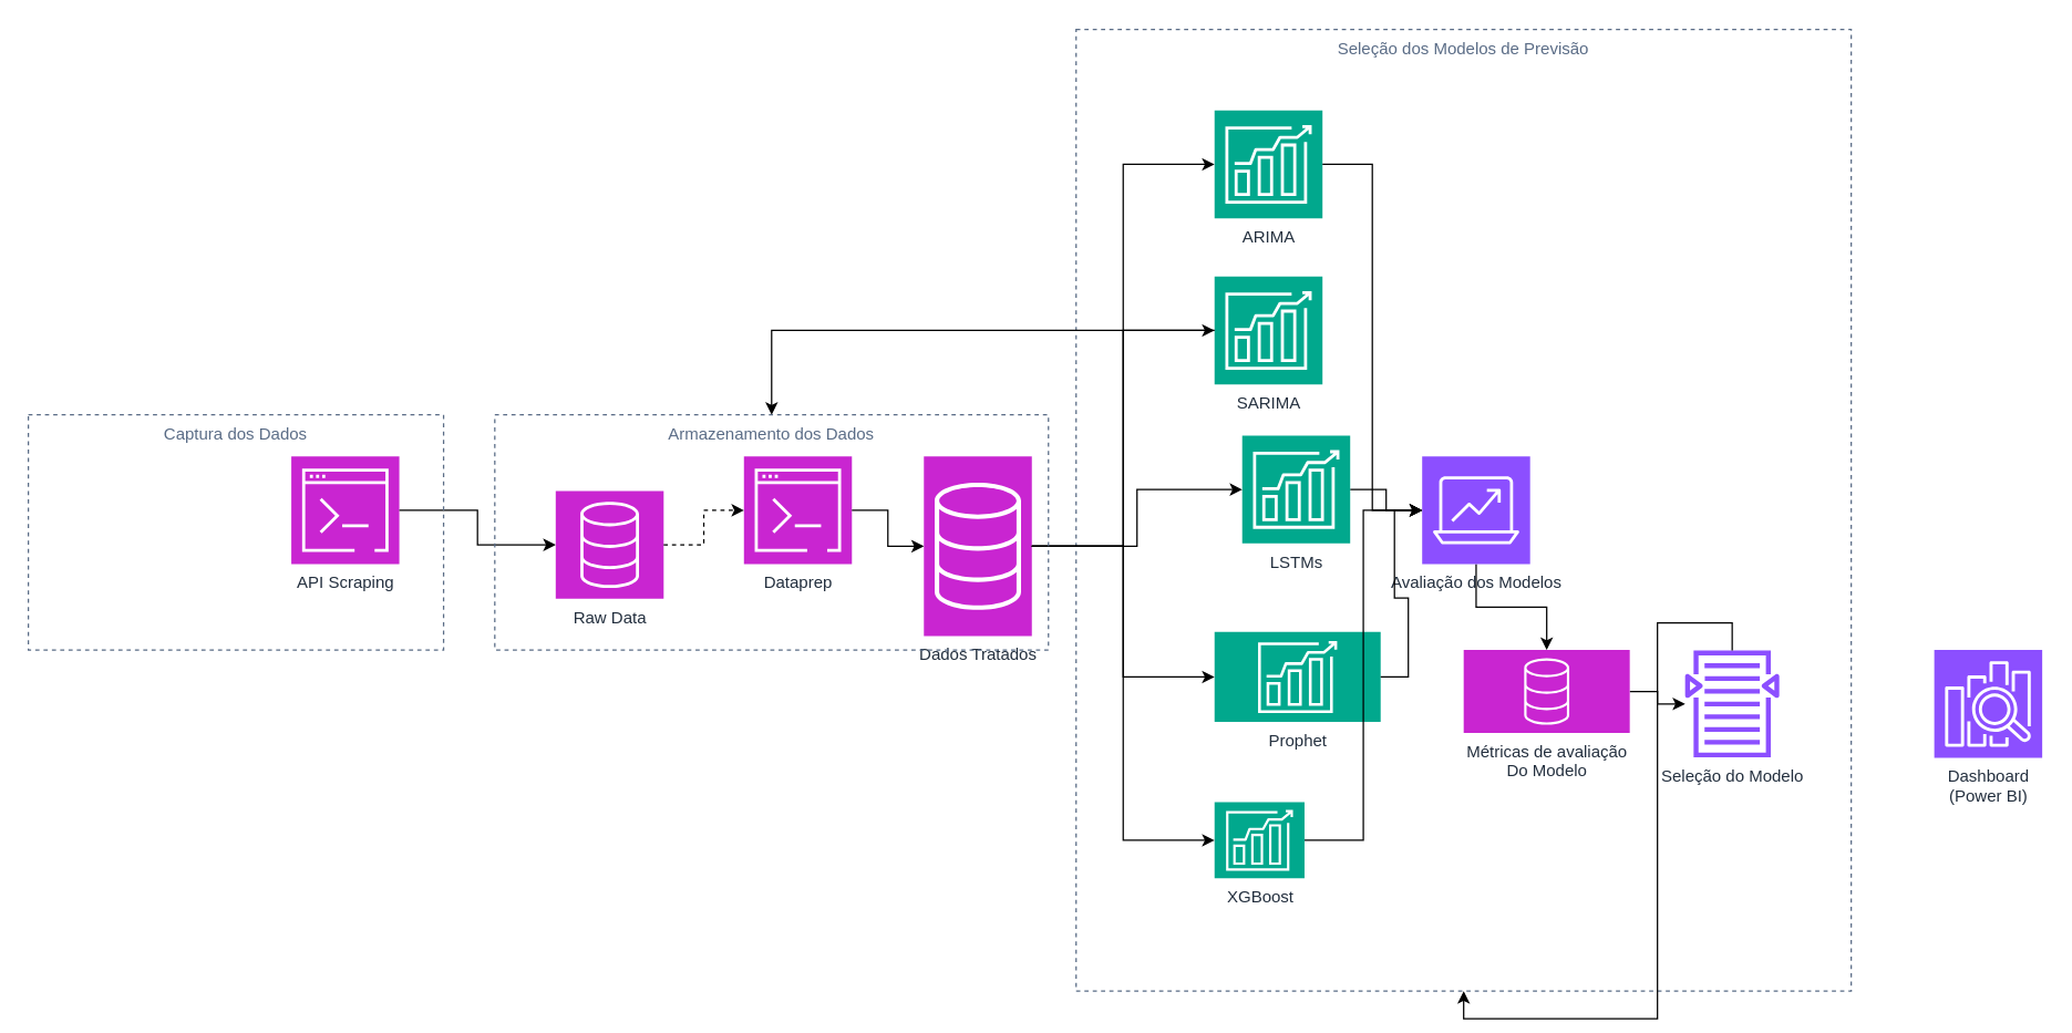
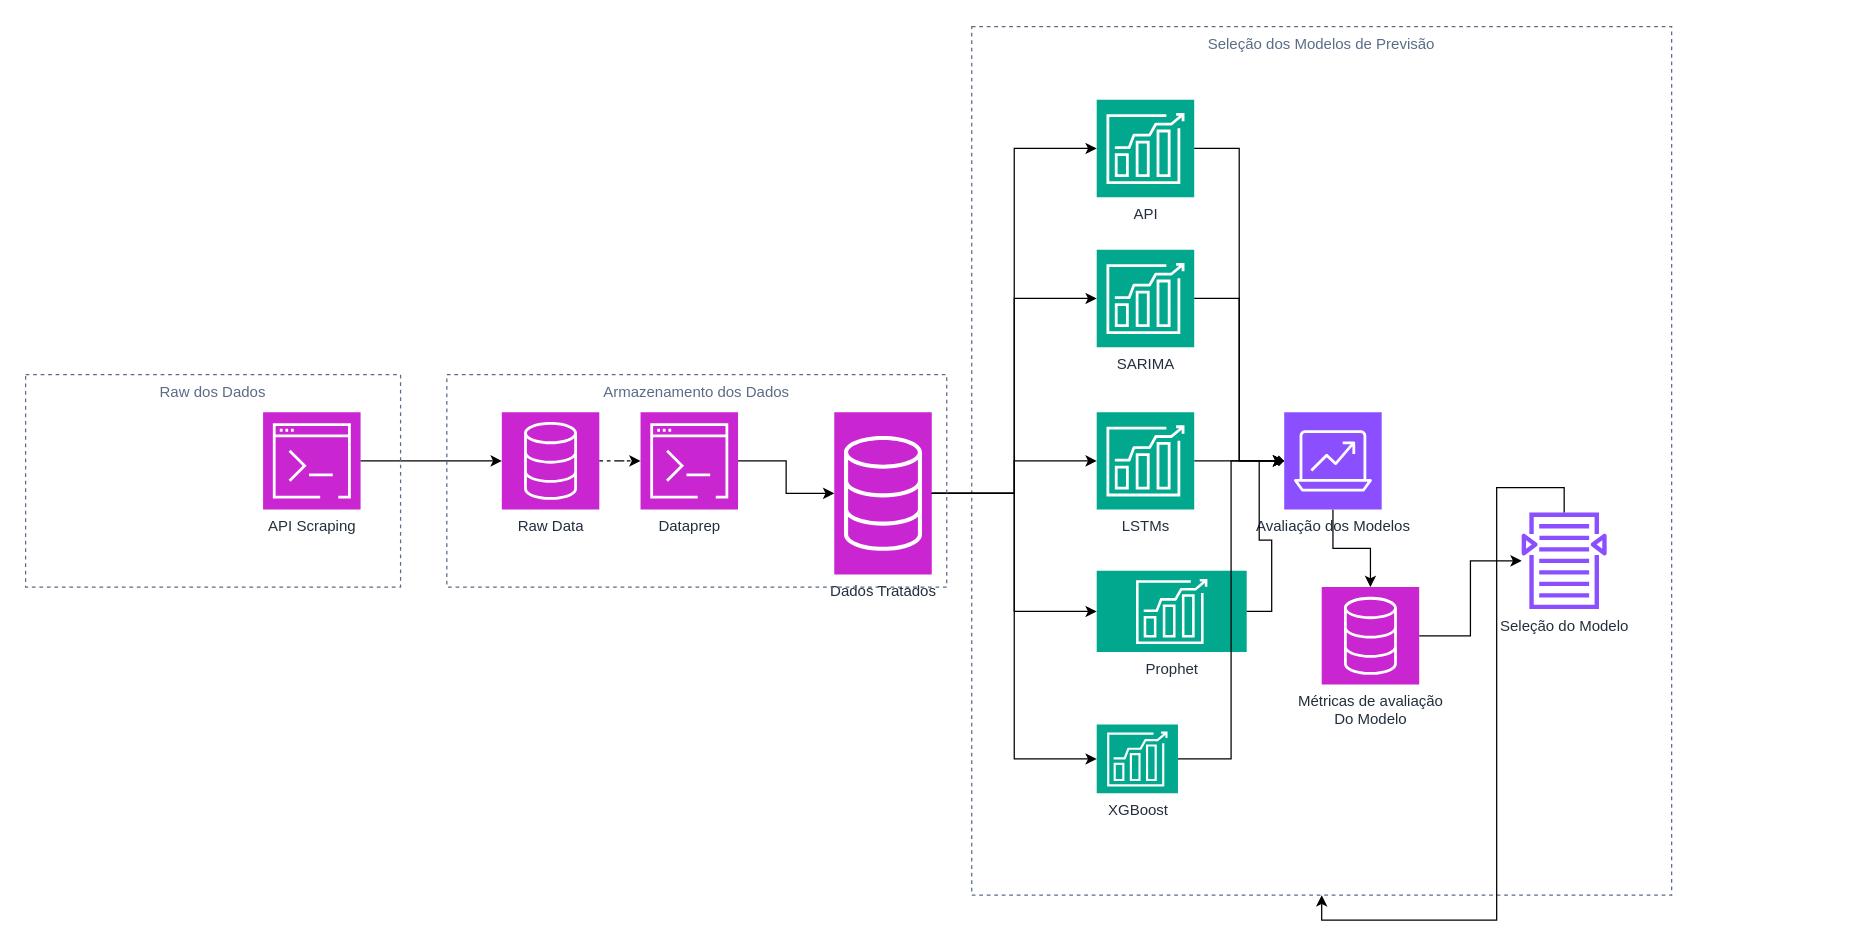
- <mxCell id="6" value="ARIMA" style="sketch=0;points=[[0,0,0],[0.25,0,0],[0.5,0,0],[0.75,0,0],[1,0,0],[0,1,0],[0.25,1,0],[0.5,1,0],[0.75,1,0],[1,1,0],[0,0.25,0],[0,0.5,0],[0,0.75,0],[1,0.25,0],[1,0.5,0],[1,0.75,0]];outlineConnect=0;fontColor=#232F3E;fillColor=#01A88D;strokeColor=#ffffff;dashed=0;verticalLabelPosition=bottom;verticalAlign=top;align=center;html=1;fontSize=12;fontStyle=0;aspect=fixed;shape=mxgraph.aws4.resourceIcon;resIcon=mxgraph.aws4.forecast;" vertex="1" parent="1"><mxGeometry x="877" width="78" height="78" as="geometry" y="79" /></mxCell>
+ <mxCell id="6" value="API" style="sketch=0;points=[[0,0,0],[0.25,0,0],[0.5,0,0],[0.75,0,0],[1,0,0],[0,1,0],[0.25,1,0],[0.5,1,0],[0.75,1,0],[1,1,0],[0,0.25,0],[0,0.5,0],[0,0.75,0],[1,0.25,0],[1,0.5,0],[1,0.75,0]];outlineConnect=0;fontColor=#232F3E;fillColor=#01A88D;strokeColor=#ffffff;dashed=0;verticalLabelPosition=bottom;verticalAlign=top;align=center;html=1;fontSize=12;fontStyle=0;aspect=fixed;shape=mxgraph.aws4.resourceIcon;resIcon=mxgraph.aws4.forecast;" vertex="1" parent="1"><mxGeometry x="877" width="78" height="78" as="geometry" y="79" /></mxCell>
- <mxCell id="25" style="edgeStyle=orthogonalEdgeStyle;rounded=0;orthogonalLoop=1;jettySize=auto;html=1;" edge="1" parent="1" source="5" target="31"><mxGeometry relative="1" as="geometry" /></mxCell>
+ <mxCell id="25" style="edgeStyle=orthogonalEdgeStyle;rounded=0;orthogonalLoop=1;jettySize=auto;html=1;entryX=0;entryY=0.5;entryDx=0;entryDy=0;entryPerimeter=0;" edge="1" parent="1" source="5" target="22"><mxGeometry relative="1" as="geometry" /></mxCell>
- <mxCell id="30" value="Captura dos Dados" style="fillColor=none;strokeColor=#5A6C86;dashed=1;verticalAlign=top;fontStyle=0;fontColor=#5A6C86;whiteSpace=wrap;html=1;" vertex="1" parent="1"><mxGeometry x="20" y="299" width="300" height="170" as="geometry" /></mxCell>
+ <mxCell id="30" value="Raw dos Dados" style="fillColor=none;strokeColor=#5A6C86;dashed=1;verticalAlign=top;fontStyle=0;fontColor=#5A6C86;whiteSpace=wrap;html=1;" vertex="1" parent="1"><mxGeometry x="20" y="299" width="300" height="170" as="geometry" /></mxCell>
- <mxCell id="8" value="LSTMs" style="sketch=0;points=[[0,0,0],[0.25,0,0],[0.5,0,0],[0.75,0,0],[1,0,0],[0,1,0],[0.25,1,0],[0.5,1,0],[0.75,1,0],[1,1,0],[0,0.25,0],[0,0.5,0],[0,0.75,0],[1,0.25,0],[1,0.5,0],[1,0.75,0]];outlineConnect=0;fontColor=#232F3E;fillColor=#01A88D;strokeColor=#ffffff;dashed=0;verticalLabelPosition=bottom;verticalAlign=top;align=center;html=1;fontSize=12;fontStyle=0;aspect=fixed;shape=mxgraph.aws4.resourceIcon;resIcon=mxgraph.aws4.forecast;" vertex="1" parent="1"><mxGeometry x="897" y="314" width="78" height="78" as="geometry" /></mxCell>
+ <mxCell id="8" value="LSTMs" style="sketch=0;points=[[0,0,0],[0.25,0,0],[0.5,0,0],[0.75,0,0],[1,0,0],[0,1,0],[0.25,1,0],[0.5,1,0],[0.75,1,0],[1,1,0],[0,0.25,0],[0,0.5,0],[0,0.75,0],[1,0.25,0],[1,0.5,0],[1,0.75,0]];outlineConnect=0;fontColor=#232F3E;fillColor=#01A88D;strokeColor=#ffffff;dashed=0;verticalLabelPosition=bottom;verticalAlign=top;align=center;html=1;fontSize=12;fontStyle=0;aspect=fixed;shape=mxgraph.aws4.resourceIcon;resIcon=mxgraph.aws4.forecast;" vertex="1" parent="1"><mxGeometry x="877" y="329" width="78" height="78" as="geometry" /></mxCell>
- <mxCell id="9" value="Dataprep" style="sketch=0;points=[[0,0,0],[0.25,0,0],[0.5,0,0],[0.75,0,0],[1,0,0],[0,1,0],[0.25,1,0],[0.5,1,0],[0.75,1,0],[1,1,0],[0,0.25,0],[0,0.5,0],[0,0.75,0],[1,0.25,0],[1,0.5,0],[1,0.75,0]];outlineConnect=0;fontColor=#232F3E;fillColor=#C925D1;strokeColor=#ffffff;dashed=0;verticalLabelPosition=bottom;verticalAlign=top;align=center;html=1;fontSize=12;fontStyle=0;aspect=fixed;shape=mxgraph.aws4.resourceIcon;resIcon=mxgraph.aws4.command_line_interface;" vertex="1" parent="1"><mxGeometry x="537" y="329" width="78" height="78" as="geometry" /></mxCell>
+ <mxCell id="9" value="Dataprep" style="sketch=0;points=[[0,0,0],[0.25,0,0],[0.5,0,0],[0.75,0,0],[1,0,0],[0,1,0],[0.25,1,0],[0.5,1,0],[0.75,1,0],[1,1,0],[0,0.25,0],[0,0.5,0],[0,0.75,0],[1,0.25,0],[1,0.5,0],[1,0.75,0]];outlineConnect=0;fontColor=#232F3E;fillColor=#C925D1;strokeColor=#ffffff;dashed=0;verticalLabelPosition=bottom;verticalAlign=top;align=center;html=1;fontSize=12;fontStyle=0;aspect=fixed;shape=mxgraph.aws4.resourceIcon;resIcon=mxgraph.aws4.command_line_interface;" vertex="1" parent="1"><mxGeometry x="512" y="329" width="78" height="78" as="geometry" /></mxCell>
- <mxCell id="24" style="edgeStyle=orthogonalEdgeStyle;rounded=0;orthogonalLoop=1;jettySize=auto;html=1;entryX=0;entryY=0.5;entryDx=0;entryDy=0;entryPerimeter=0;" edge="1" parent="1" source="19" target="22"><mxGeometry relative="1" as="geometry" /></mxCell>
+ <mxCell id="24" style="edgeStyle=orthogonalEdgeStyle;rounded=0;orthogonalLoop=1;jettySize=auto;html=1;entryX=0;entryY=0.5;entryDx=0;entryDy=0;entryPerimeter=0;endArrow=diamond;" edge="1" parent="1" source="19" target="22"><mxGeometry relative="1" as="geometry" /></mxCell>
- <mxCell id="3" value="Raw Data" style="sketch=0;points=[[0,0,0],[0.25,0,0],[0.5,0,0],[0.75,0,0],[1,0,0],[0,1,0],[0.25,1,0],[0.5,1,0],[0.75,1,0],[1,1,0],[0,0.25,0],[0,0.5,0],[0,0.75,0],[1,0.25,0],[1,0.5,0],[1,0.75,0]];outlineConnect=0;fontColor=#232F3E;fillColor=#C925D1;strokeColor=#ffffff;dashed=0;verticalLabelPosition=bottom;verticalAlign=top;align=center;html=1;fontSize=12;fontStyle=0;aspect=fixed;shape=mxgraph.aws4.resourceIcon;resIcon=mxgraph.aws4.database;" vertex="1" parent="1"><mxGeometry x="401" y="354" width="78" height="78" as="geometry" /></mxCell>
+ <mxCell id="3" value="Raw Data" style="sketch=0;points=[[0,0,0],[0.25,0,0],[0.5,0,0],[0.75,0,0],[1,0,0],[0,1,0],[0.25,1,0],[0.5,1,0],[0.75,1,0],[1,1,0],[0,0.25,0],[0,0.5,0],[0,0.75,0],[1,0.25,0],[1,0.5,0],[1,0.75,0]];outlineConnect=0;fontColor=#232F3E;fillColor=#C925D1;strokeColor=#ffffff;dashed=0;verticalLabelPosition=bottom;verticalAlign=top;align=center;html=1;fontSize=12;fontStyle=0;aspect=fixed;shape=mxgraph.aws4.resourceIcon;resIcon=mxgraph.aws4.database;" vertex="1" parent="1"><mxGeometry x="401" y="329" width="78" height="78" as="geometry" /></mxCell>
- <mxCell id="29" value="Métricas de avaliação&lt;div&gt;Do Modelo&lt;/div&gt;" style="sketch=0;points=[[0,0,0],[0.25,0,0],[0.5,0,0],[0.75,0,0],[1,0,0],[0,1,0],[0.25,1,0],[0.5,1,0],[0.75,1,0],[1,1,0],[0,0.25,0],[0,0.5,0],[0,0.75,0],[1,0.25,0],[1,0.5,0],[1,0.75,0]];outlineConnect=0;fontColor=#232F3E;fillColor=#C925D1;strokeColor=#ffffff;dashed=0;verticalLabelPosition=bottom;verticalAlign=top;align=center;html=1;fontSize=12;fontStyle=0;aspect=fixed;shape=mxgraph.aws4.resourceIcon;resIcon=mxgraph.aws4.database;" vertex="1" parent="1"><mxGeometry x="1057" y="469" width="120" height="60" as="geometry" /></mxCell>
+ <mxCell id="29" value="Métricas de avaliação&lt;div&gt;Do Modelo&lt;/div&gt;" style="sketch=0;points=[[0,0,0],[0.25,0,0],[0.5,0,0],[0.75,0,0],[1,0,0],[0,1,0],[0.25,1,0],[0.5,1,0],[0.75,1,0],[1,1,0],[0,0.25,0],[0,0.5,0],[0,0.75,0],[1,0.25,0],[1,0.5,0],[1,0.75,0]];outlineConnect=0;fontColor=#232F3E;fillColor=#C925D1;strokeColor=#ffffff;dashed=0;verticalLabelPosition=bottom;verticalAlign=top;align=center;html=1;fontSize=12;fontStyle=0;aspect=fixed;shape=mxgraph.aws4.resourceIcon;resIcon=mxgraph.aws4.database;" vertex="1" parent="1"><mxGeometry x="1057" y="469" width="78" height="78" as="geometry" /></mxCell>
- <mxCell id="32" value="Seleção do Modelo" style="sketch=0;outlineConnect=0;fontColor=#232F3E;gradientColor=none;fillColor=#8C4FFF;strokeColor=none;dashed=0;verticalLabelPosition=bottom;verticalAlign=top;align=center;html=1;fontSize=12;fontStyle=0;aspect=fixed;pointerEvents=1;shape=mxgraph.aws4.search_documents;" vertex="1" parent="1"><mxGeometry x="1217" y="469" width="68" height="78" as="geometry" /></mxCell>
+ <mxCell id="32" value="Seleção do Modelo" style="sketch=0;outlineConnect=0;fontColor=#232F3E;gradientColor=none;fillColor=#8C4FFF;strokeColor=none;dashed=0;verticalLabelPosition=bottom;verticalAlign=top;align=center;html=1;fontSize=12;fontStyle=0;aspect=fixed;pointerEvents=1;shape=mxgraph.aws4.search_documents;" vertex="1" parent="1"><mxGeometry x="1217" y="409" width="68" height="78" as="geometry" /></mxCell>
- <mxCell id="27" value="Dashboard&lt;div&gt;(Power BI)&lt;/div&gt;" style="sketch=0;points=[[0,0,0],[0.25,0,0],[0.5,0,0],[0.75,0,0],[1,0,0],[0,1,0],[0.25,1,0],[0.5,1,0],[0.75,1,0],[1,1,0],[0,0.25,0],[0,0.5,0],[0,0.75,0],[1,0.25,0],[1,0.5,0],[1,0.75,0]];outlineConnect=0;fontColor=#232F3E;fillColor=#8C4FFF;strokeColor=#ffffff;dashed=0;verticalLabelPosition=bottom;verticalAlign=top;align=center;html=1;fontSize=12;fontStyle=0;aspect=fixed;shape=mxgraph.aws4.resourceIcon;resIcon=mxgraph.aws4.elasticsearch_service;" vertex="1" parent="1"><mxGeometry x="1397" y="469" width="78" height="78" as="geometry" /></mxCell>
